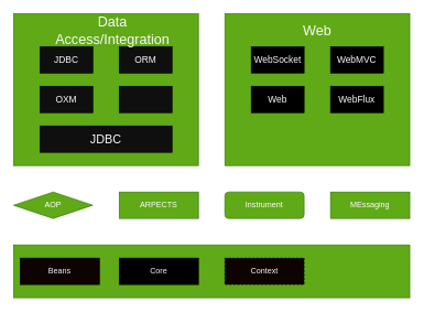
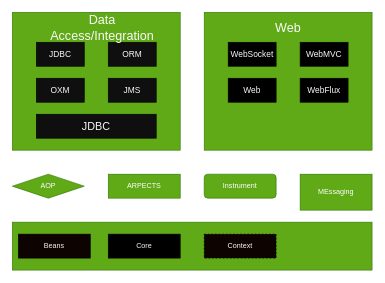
+ <mxCell id="26" value="JMS" style="text;html=1;strokeColor=none;fillColor=none;align=center;verticalAlign=middle;whiteSpace=wrap;rounded=0;fontSize=14;fontColor=#FAFAFA;" vertex="1" parent="1"><mxGeometry x="190" y="135" width="60" height="30" as="geometry" /></mxCell>
- <mxCell id="14" value="MEssaging" style="rounded=0;whiteSpace=wrap;html=1;fillColor=#60a917;fontColor=#ffffff;strokeColor=#2D7600;" vertex="1" parent="1"><mxGeometry x="500" y="290" width="120" height="40" as="geometry" /></mxCell>
+ <mxCell id="14" value="MEssaging" style="rounded=0;whiteSpace=wrap;html=1;fillColor=#60a917;fontColor=#ffffff;strokeColor=#2D7600;" vertex="1" parent="1"><mxGeometry x="500" y="290" width="120" height="60" as="geometry" /></mxCell>
